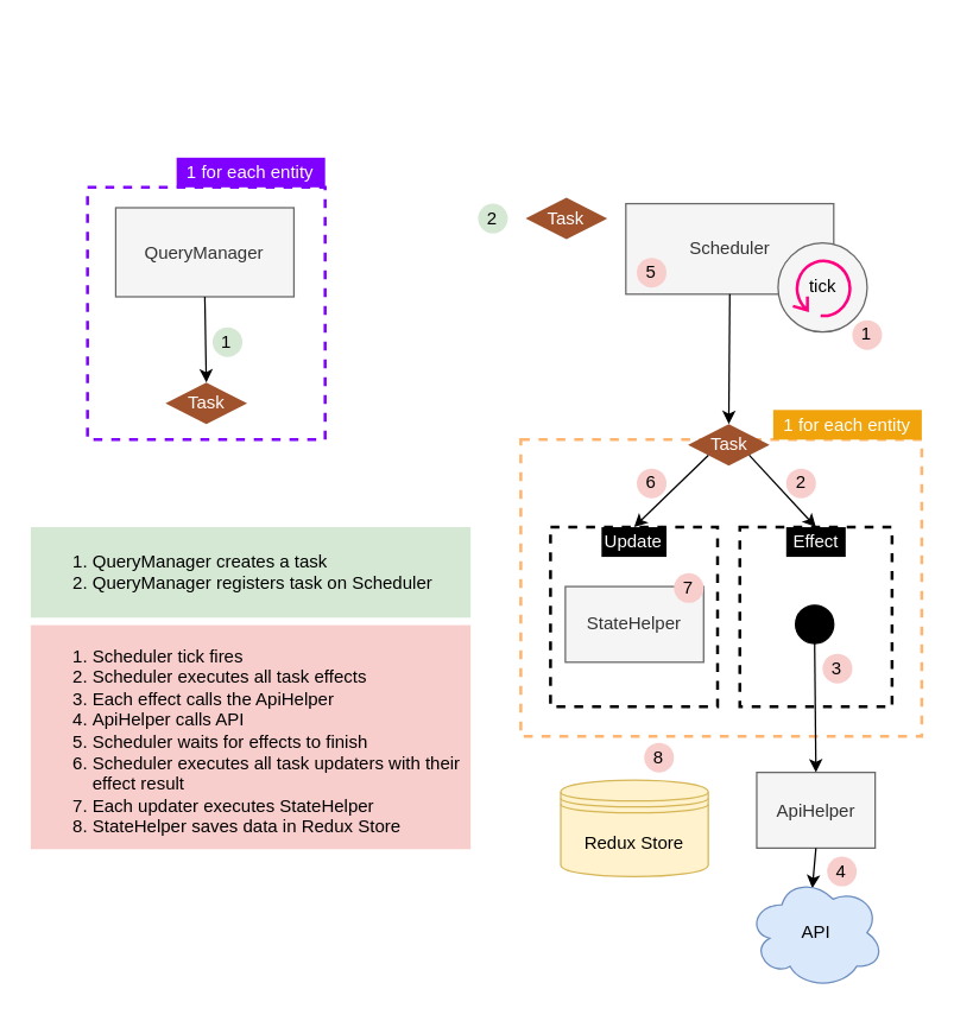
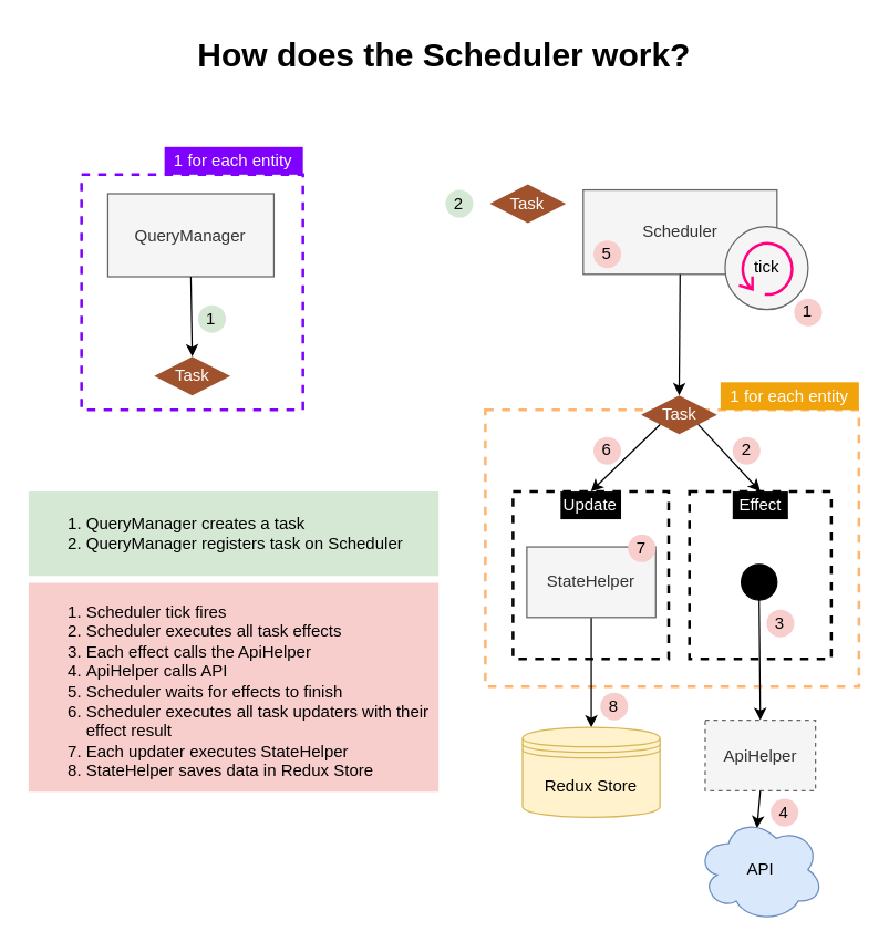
+ <mxCell id="6" value="&lt;font color=&quot;#000000&quot;&gt;How does the Scheduler work?&lt;/font&gt;" style="text;strokeColor=none;fillColor=none;html=1;fontSize=24;fontStyle=1;verticalAlign=middle;align=center;fontColor=#FFFFFF;" parent="1" vertex="1"><mxGeometry x="130" y="20" width="380" height="40" as="geometry" /></mxCell>
+ <mxCell id="24" value="" style="endArrow=classic;html=1;entryX=0.5;entryY=0;entryDx=0;entryDy=0;exitX=0.5;exitY=1;exitDx=0;exitDy=0;" parent="1" source="25" target="27" edge="1"><mxGeometry width="50" height="50" relative="1" as="geometry"><mxPoint x="195.76" y="378.25" as="sourcePoint" /><mxPoint x="277.635" y="379.75" as="targetPoint" /></mxGeometry></mxCell>
- <mxCell id="20" value="&lt;font style=&quot;font-size: 12px&quot;&gt;ApiHelper&lt;/font&gt;" style="whiteSpace=wrap;html=1;rounded=0;fillColor=#f5f5f5;strokeColor=#666666;fontColor=#333333;" parent="1" vertex="1"><mxGeometry x="508.87" y="520" width="79.75" height="51" as="geometry" /></mxCell>
+ <mxCell id="20" value="&lt;font style=&quot;font-size: 12px&quot;&gt;ApiHelper&lt;/font&gt;" style="whiteSpace=wrap;html=1;rounded=0;fillColor=#f5f5f5;strokeColor=#666666;fontColor=#333333;dashed=1;" parent="1" vertex="1"><mxGeometry x="508.87" y="520" width="79.75" height="51" as="geometry" /></mxCell>
